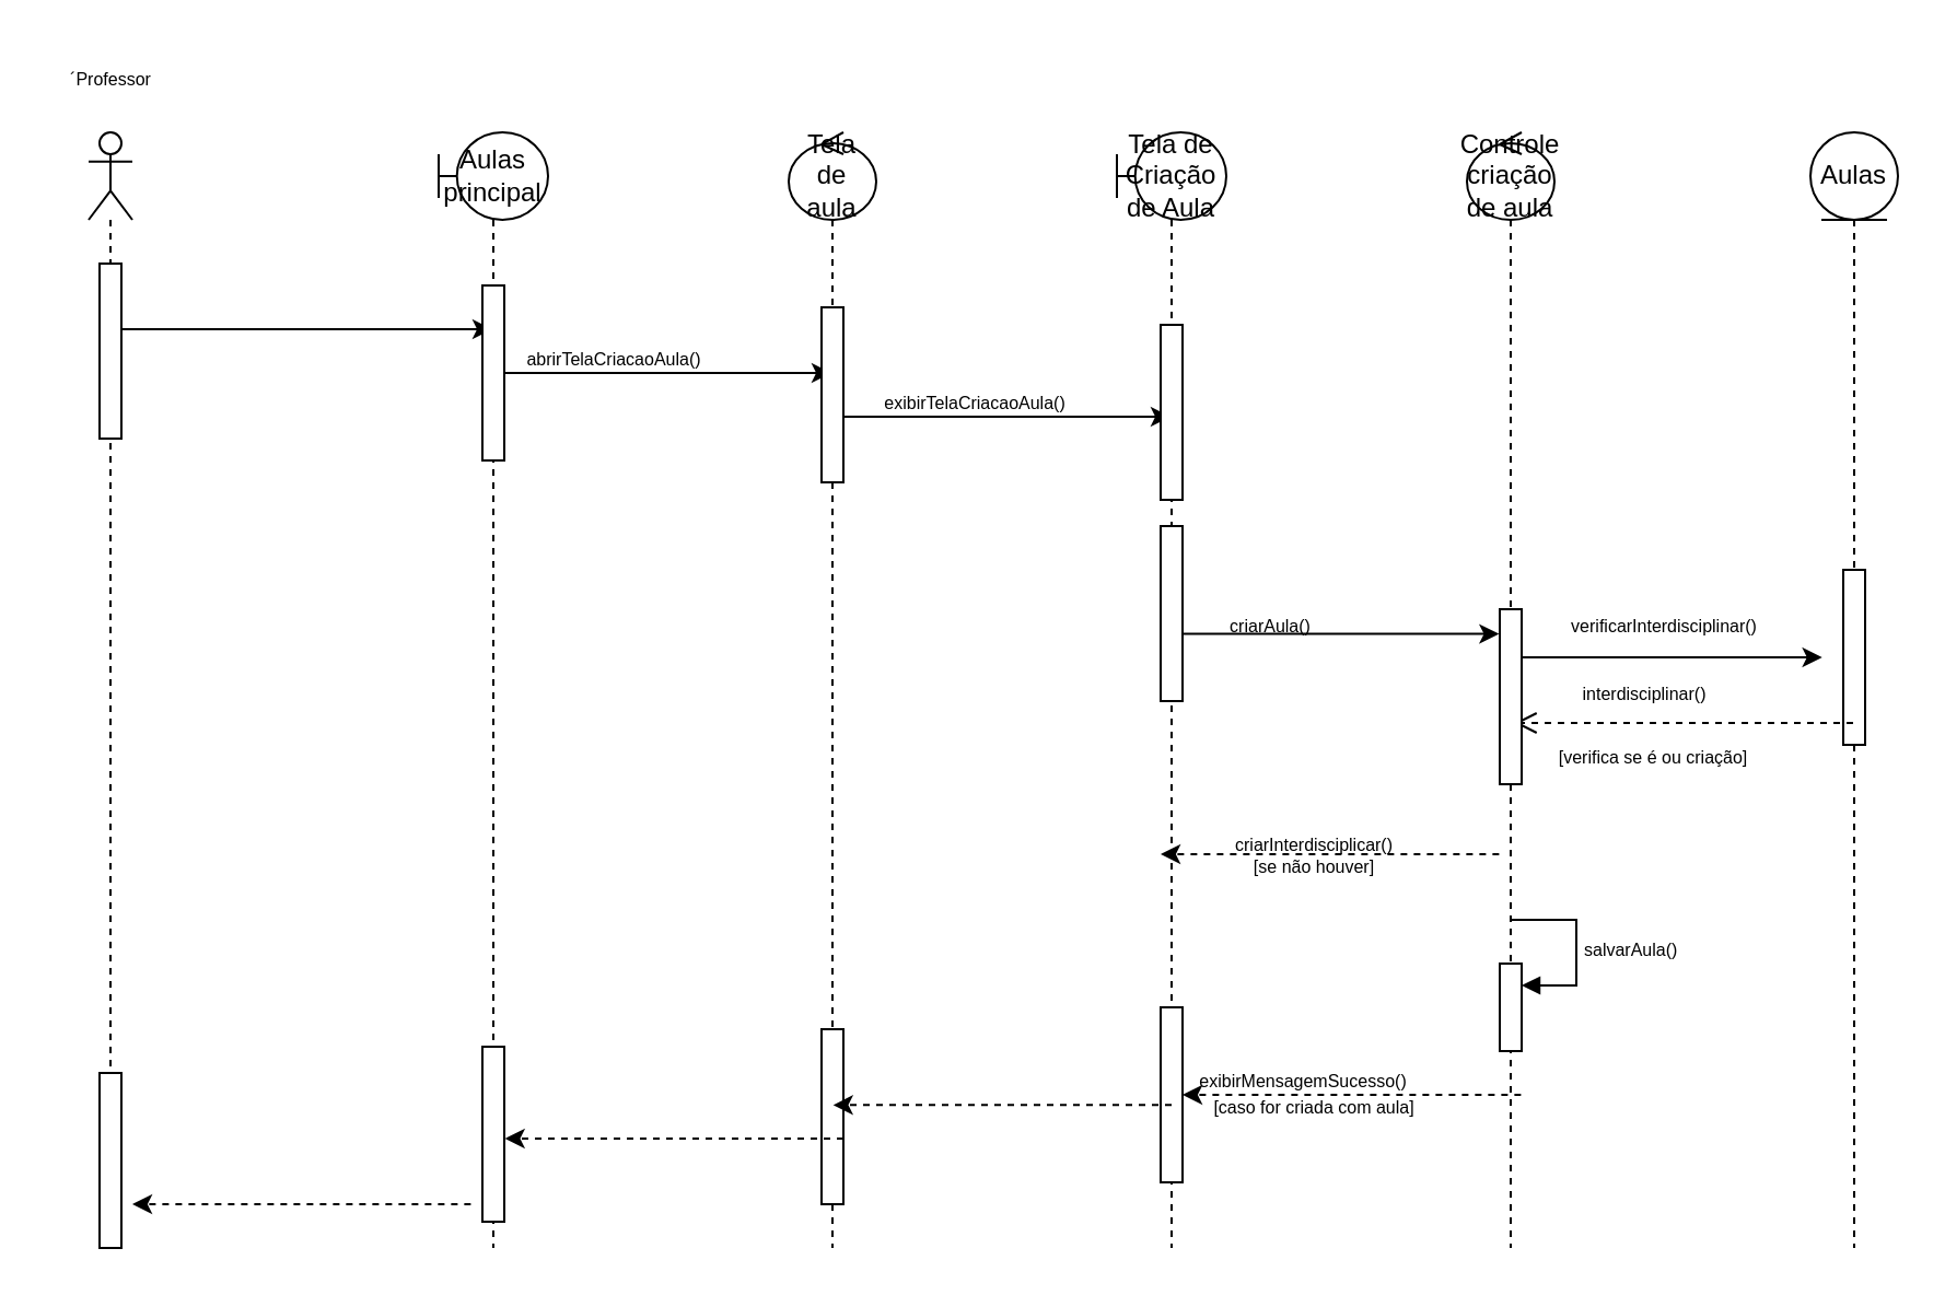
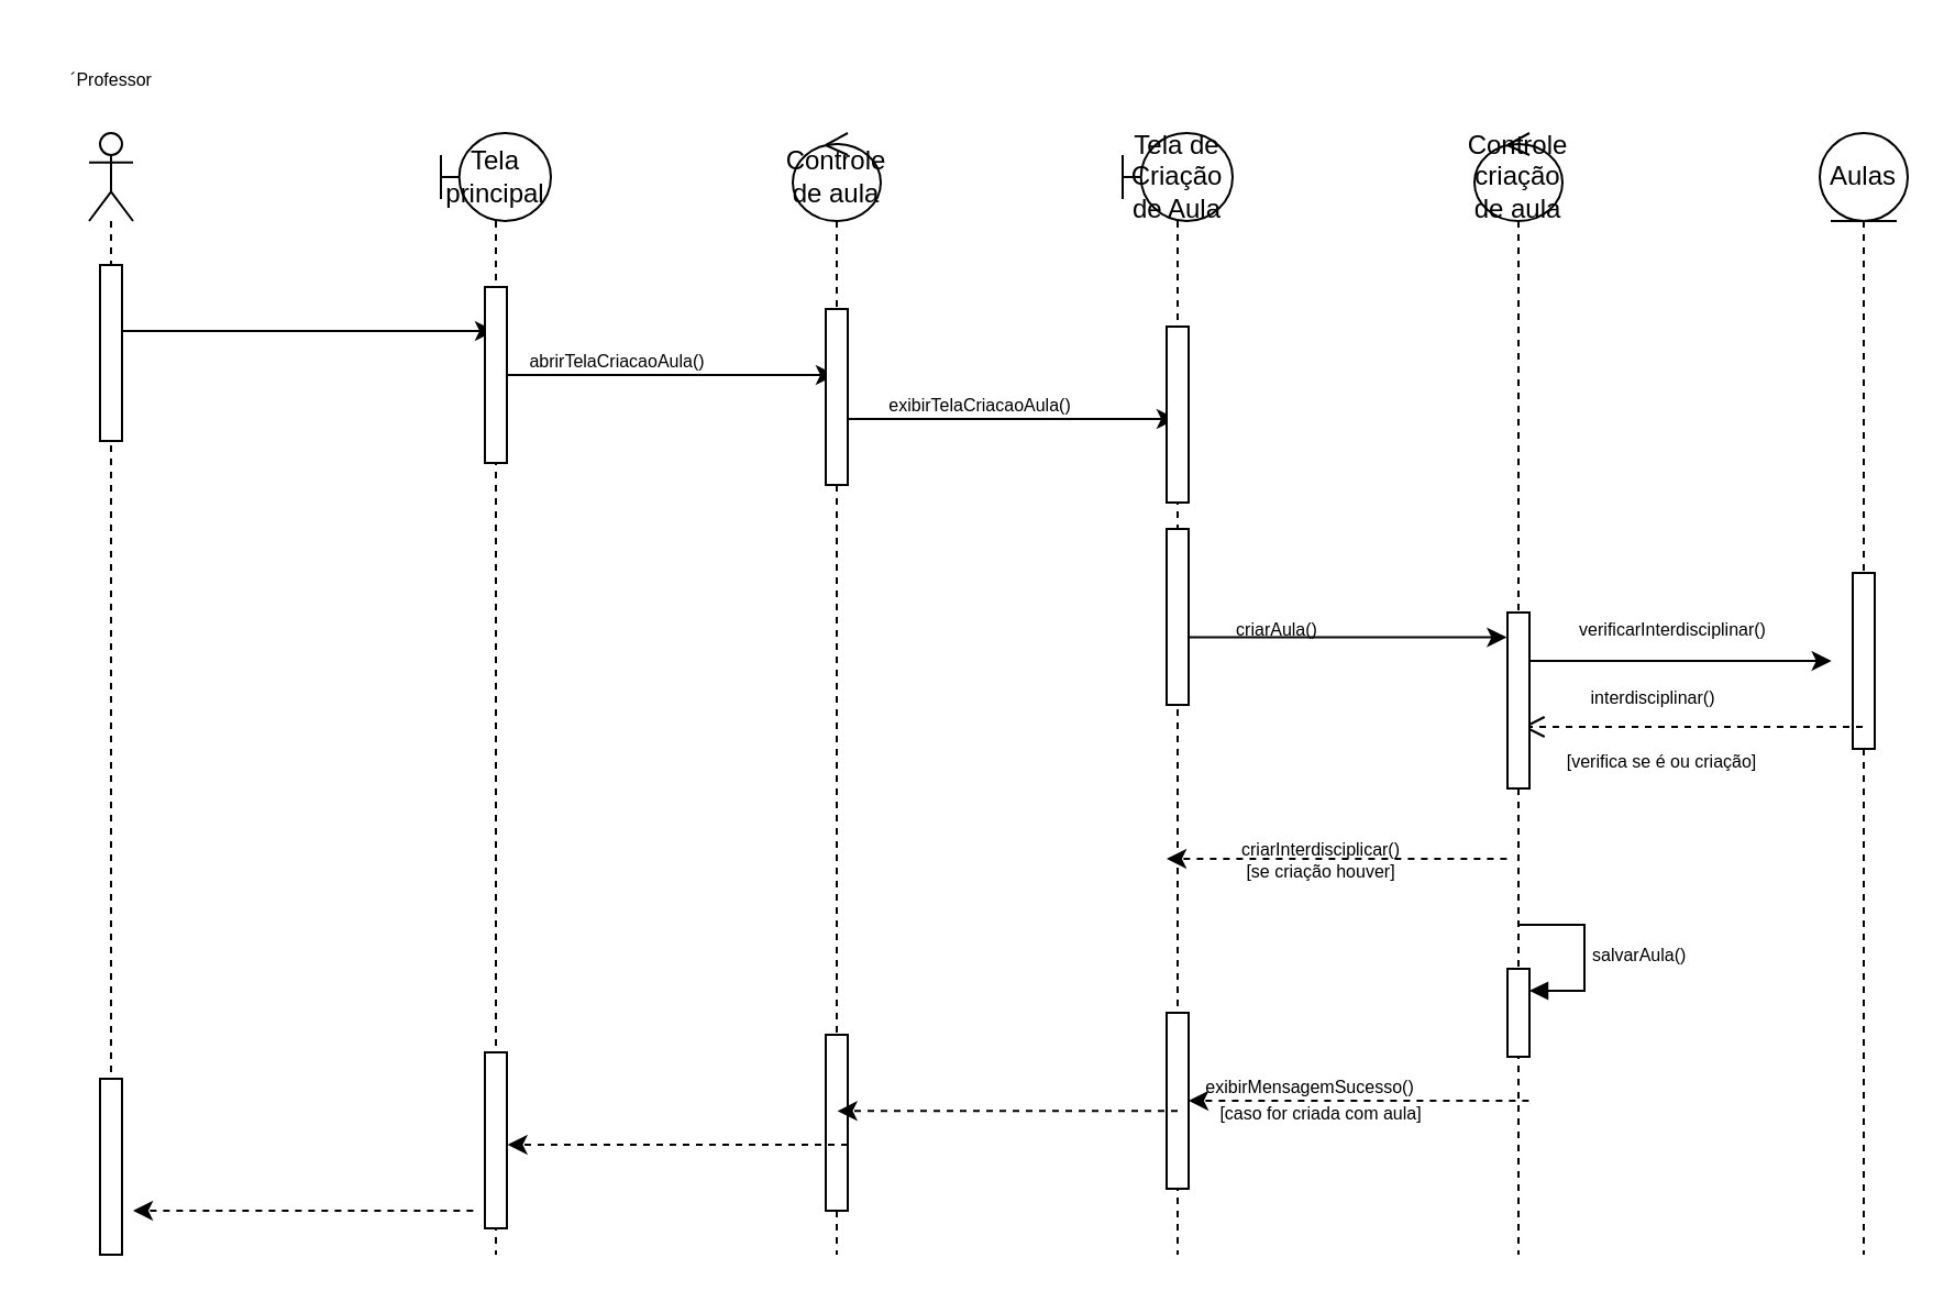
- <mxCell id="8" value="Aulas principal" style="shape=umlLifeline;perimeter=lifelinePerimeter;whiteSpace=wrap;html=1;container=1;dropTarget=0;collapsible=0;recursiveResize=0;outlineConnect=0;portConstraint=eastwest;newEdgeStyle={&quot;curved&quot;:0,&quot;rounded&quot;:0};participant=umlBoundary;" parent="1" vertex="1"><mxGeometry x="200" y="60" width="50" height="510" as="geometry" /></mxCell>
+ <mxCell id="8" value="Tela principal" style="shape=umlLifeline;perimeter=lifelinePerimeter;whiteSpace=wrap;html=1;container=1;dropTarget=0;collapsible=0;recursiveResize=0;outlineConnect=0;portConstraint=eastwest;newEdgeStyle={&quot;curved&quot;:0,&quot;rounded&quot;:0};participant=umlBoundary;" parent="1" vertex="1"><mxGeometry x="200" y="60" width="50" height="510" as="geometry" /></mxCell>
- <mxCell id="13" value="Tela de aula" style="shape=umlLifeline;perimeter=lifelinePerimeter;whiteSpace=wrap;html=1;container=1;dropTarget=0;collapsible=0;recursiveResize=0;outlineConnect=0;portConstraint=eastwest;newEdgeStyle={&quot;curved&quot;:0,&quot;rounded&quot;:0};participant=umlControl;" parent="1" vertex="1"><mxGeometry x="360" y="60" width="40" height="510" as="geometry" /></mxCell>
+ <mxCell id="13" value="Controle de aula" style="shape=umlLifeline;perimeter=lifelinePerimeter;whiteSpace=wrap;html=1;container=1;dropTarget=0;collapsible=0;recursiveResize=0;outlineConnect=0;portConstraint=eastwest;newEdgeStyle={&quot;curved&quot;:0,&quot;rounded&quot;:0};participant=umlControl;" parent="1" vertex="1"><mxGeometry x="360" y="60" width="40" height="510" as="geometry" /></mxCell>
- <mxCell id="40" value="&lt;span style=&quot;font-size: 8px;&quot;&gt;[se não houver]&lt;/span&gt;" style="text;html=1;align=center;verticalAlign=middle;resizable=0;points=[];autosize=1;strokeColor=none;fillColor=none;" vertex="1" parent="1"><mxGeometry x="560" y="380" width="80" height="30" as="geometry" /></mxCell>
+ <mxCell id="40" value="&lt;span style=&quot;font-size: 8px;&quot;&gt;[se criação houver]&lt;/span&gt;" style="text;html=1;align=center;verticalAlign=middle;resizable=0;points=[];autosize=1;strokeColor=none;fillColor=none;" vertex="1" parent="1"><mxGeometry x="560" y="380" width="80" height="30" as="geometry" /></mxCell>
